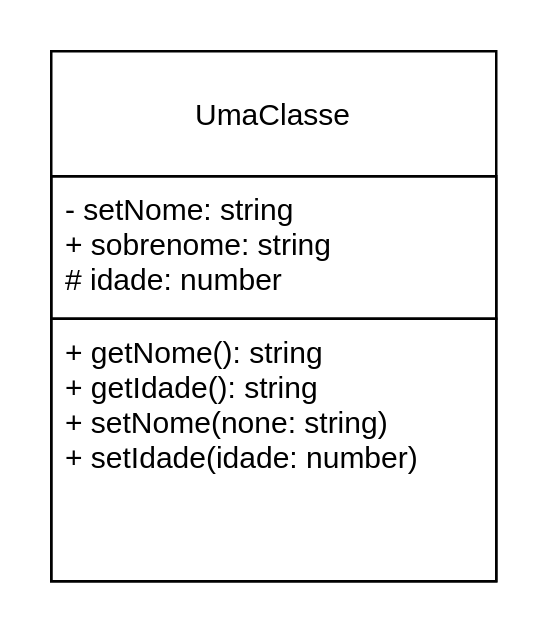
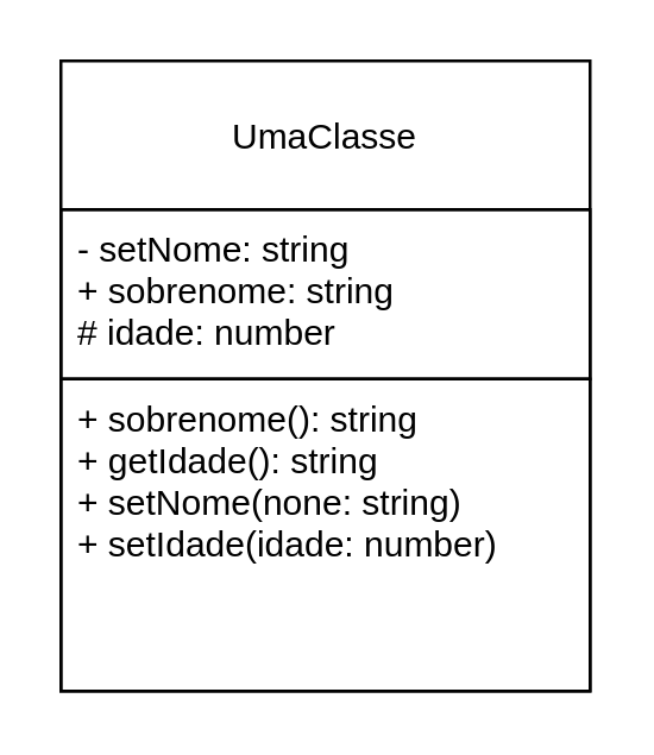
- <mxCell id="4" value="+ getNome(): string&#10;+ getIdade(): string&#10;+ setNome(none: string)&#10;+ setIdade(idade: number)" style="text;strokeColor=#000000;fillColor=none;align=left;verticalAlign=top;spacingLeft=4;spacingRight=4;overflow=hidden;rotatable=0;points=[[0,0.5],[1,0.5]];portConstraint=eastwest;fontColor=#000000;" parent="2" vertex="1"><mxGeometry y="107" width="178" height="105" as="geometry" /></mxCell>
+ <mxCell id="4" value="+ sobrenome(): string&#10;+ getIdade(): string&#10;+ setNome(none: string)&#10;+ setIdade(idade: number)" style="text;strokeColor=#000000;fillColor=none;align=left;verticalAlign=top;spacingLeft=4;spacingRight=4;overflow=hidden;rotatable=0;points=[[0,0.5],[1,0.5]];portConstraint=eastwest;fontColor=#000000;" parent="2" vertex="1"><mxGeometry y="107" width="178" height="105" as="geometry" /></mxCell>
